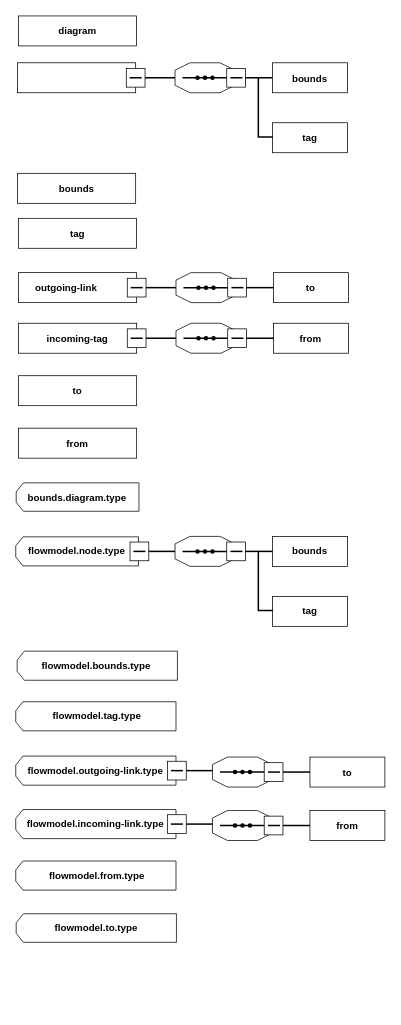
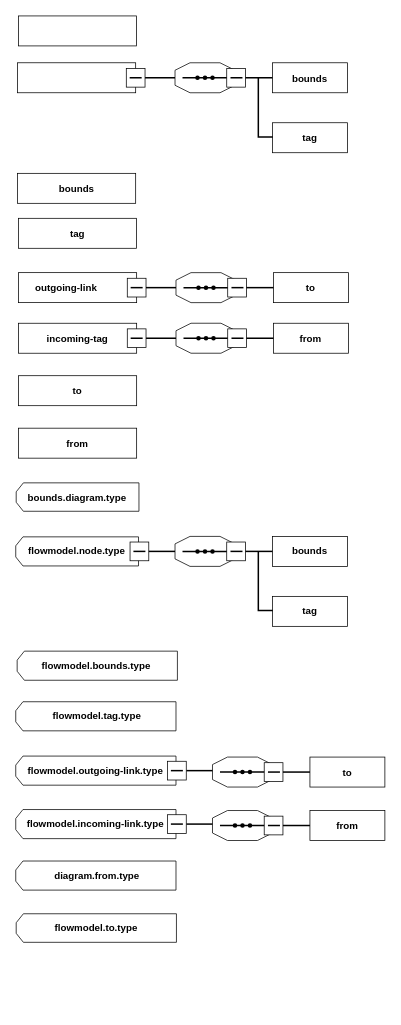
- <mxCell id="85" value="&lt;font style=&quot;font-size: 13px&quot;&gt;&lt;b&gt;diagram&lt;/b&gt;&lt;/font&gt;" style="text;html=1;strokeColor=none;fillColor=none;align=center;verticalAlign=middle;whiteSpace=wrap;rounded=0;" vertex="1" parent="83"><mxGeometry x="48.75" y="5" width="60" height="30" as="geometry" /></mxCell>
- <mxCell id="145" value="&lt;b&gt;&lt;font style=&quot;font-size: 13px&quot;&gt;flowmodel.from.type&lt;/font&gt;&lt;/b&gt;" style="text;html=1;strokeColor=none;fillColor=none;align=center;verticalAlign=middle;whiteSpace=wrap;rounded=0;container=0;" vertex="1" parent="143"><mxGeometry x="3.8" y="4.41" width="210" height="30" as="geometry" /></mxCell>
+ <mxCell id="145" value="&lt;b&gt;&lt;font style=&quot;font-size: 13px&quot;&gt;diagram.from.type&lt;/font&gt;&lt;/b&gt;" style="text;html=1;strokeColor=none;fillColor=none;align=center;verticalAlign=middle;whiteSpace=wrap;rounded=0;container=0;" vertex="1" parent="143"><mxGeometry x="3.8" y="4.41" width="210" height="30" as="geometry" /></mxCell>
